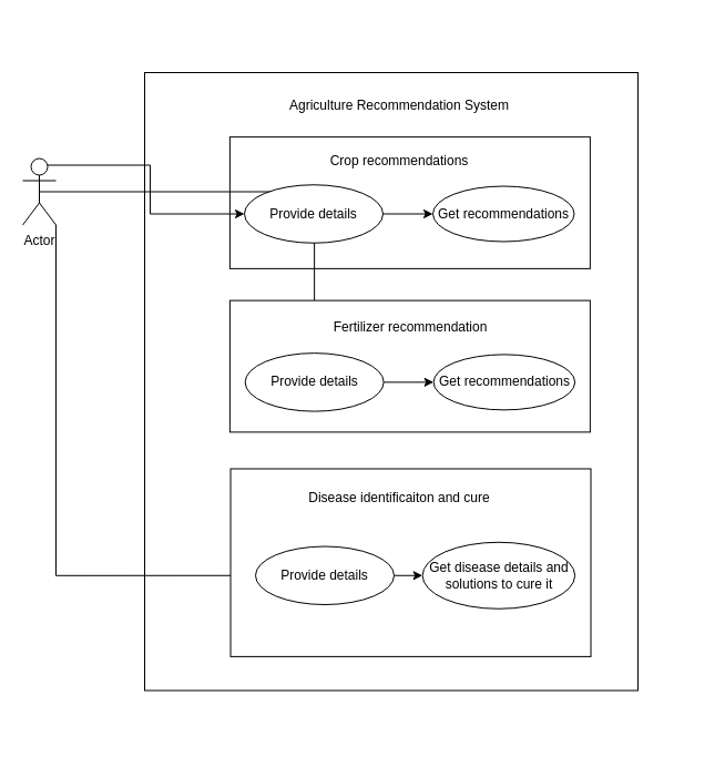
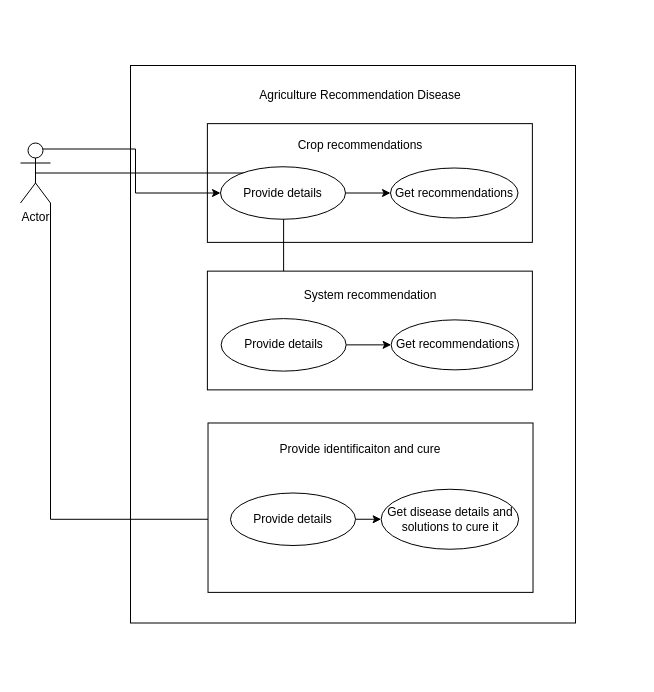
- <mxCell id="9" value="Agriculture Recommendation System" style="text;html=1;strokeColor=none;fillColor=none;align=center;verticalAlign=middle;whiteSpace=wrap;rounded=0;" parent="1" vertex="1"><mxGeometry x="230" y="80" width="260" height="30" as="geometry" /></mxCell>
+ <mxCell id="9" value="Agriculture Recommendation Disease" style="text;html=1;strokeColor=none;fillColor=none;align=center;verticalAlign=middle;whiteSpace=wrap;rounded=0;" parent="1" vertex="1"><mxGeometry x="230" y="80" width="260" height="30" as="geometry" /></mxCell>
- <mxCell id="14" value="Fertilizer recommendation" style="text;html=1;strokeColor=none;fillColor=none;align=center;verticalAlign=middle;whiteSpace=wrap;rounded=0;" parent="1" vertex="1"><mxGeometry x="285.015" y="279.995" width="170" height="30" as="geometry" /></mxCell>
+ <mxCell id="14" value="System recommendation" style="text;html=1;strokeColor=none;fillColor=none;align=center;verticalAlign=middle;whiteSpace=wrap;rounded=0;" parent="1" vertex="1"><mxGeometry x="285.015" y="279.995" width="170" height="30" as="geometry" /></mxCell>
- <mxCell id="19" value="Disease identificaiton and cure" style="text;html=1;strokeColor=none;fillColor=none;align=center;verticalAlign=middle;whiteSpace=wrap;rounded=0;" parent="1" vertex="1"><mxGeometry x="270" y="434.36" width="180" height="30" as="geometry" /></mxCell>
+ <mxCell id="19" value="Provide identificaiton and cure" style="text;html=1;strokeColor=none;fillColor=none;align=center;verticalAlign=middle;whiteSpace=wrap;rounded=0;" parent="1" vertex="1"><mxGeometry x="270" y="434.36" width="180" height="30" as="geometry" /></mxCell>
